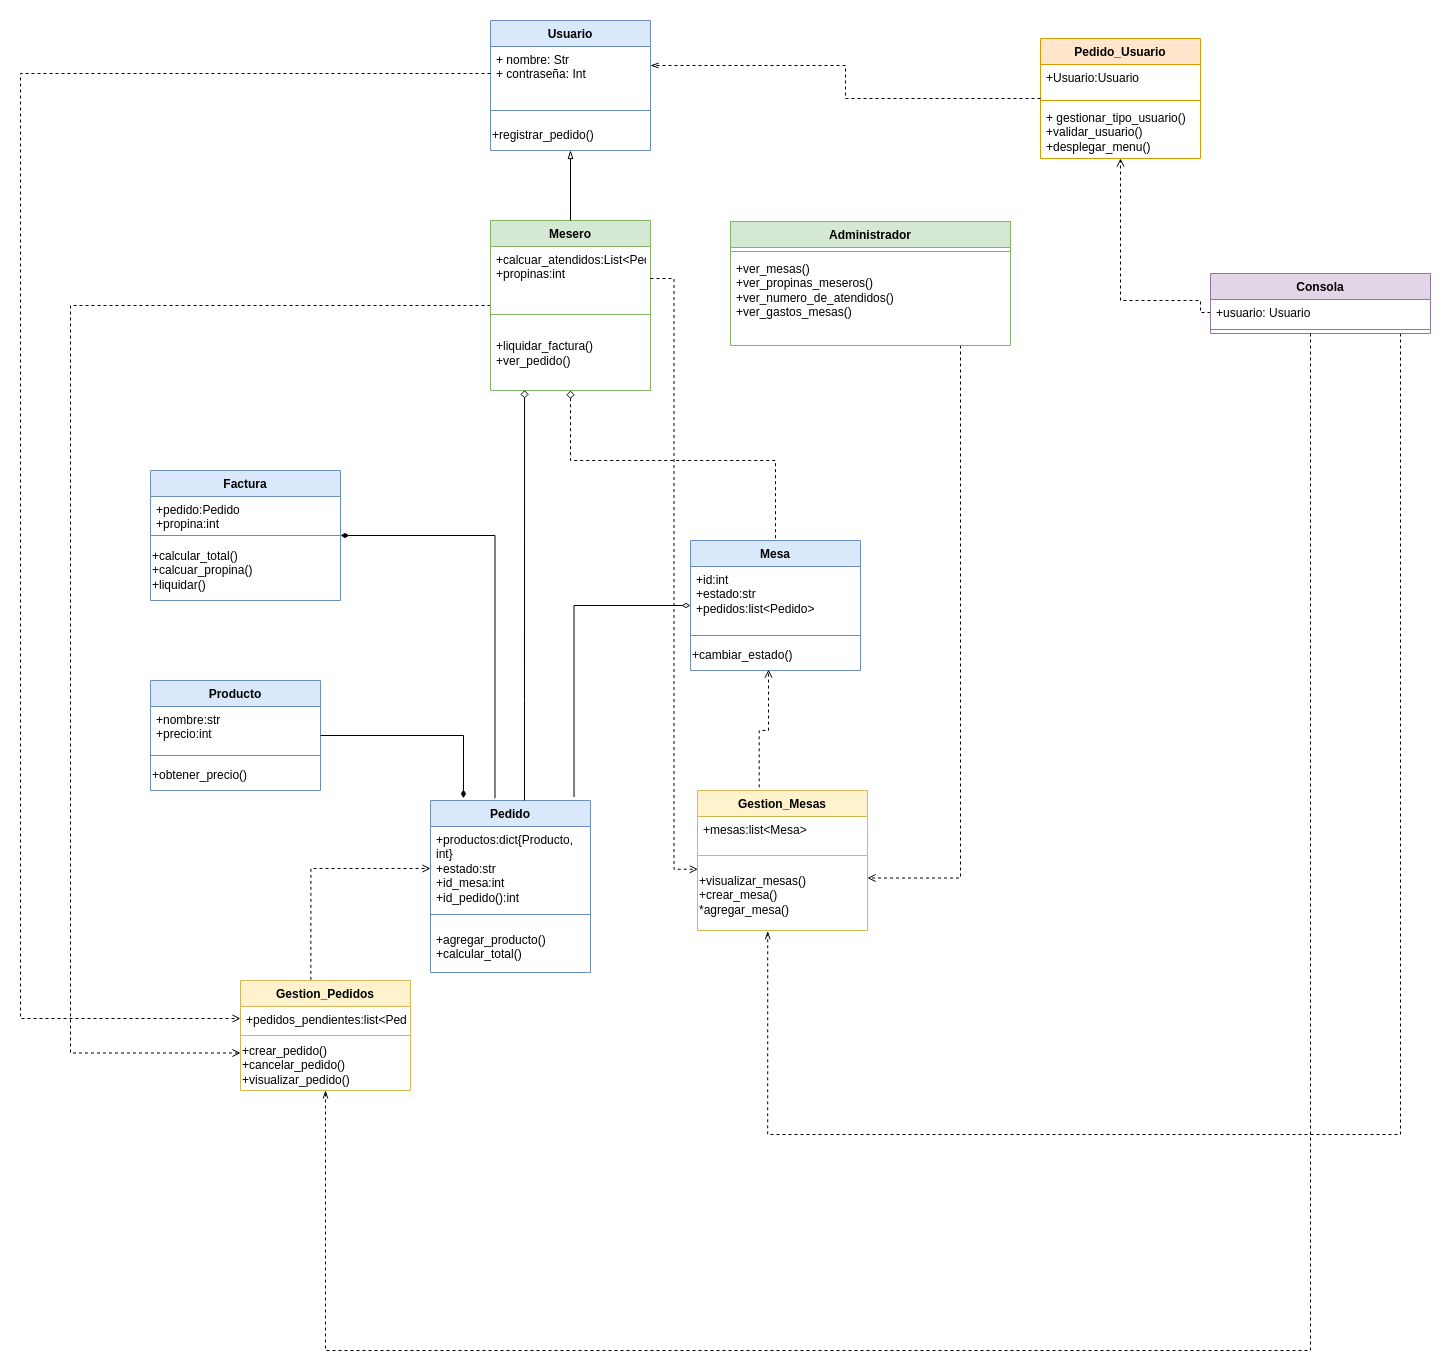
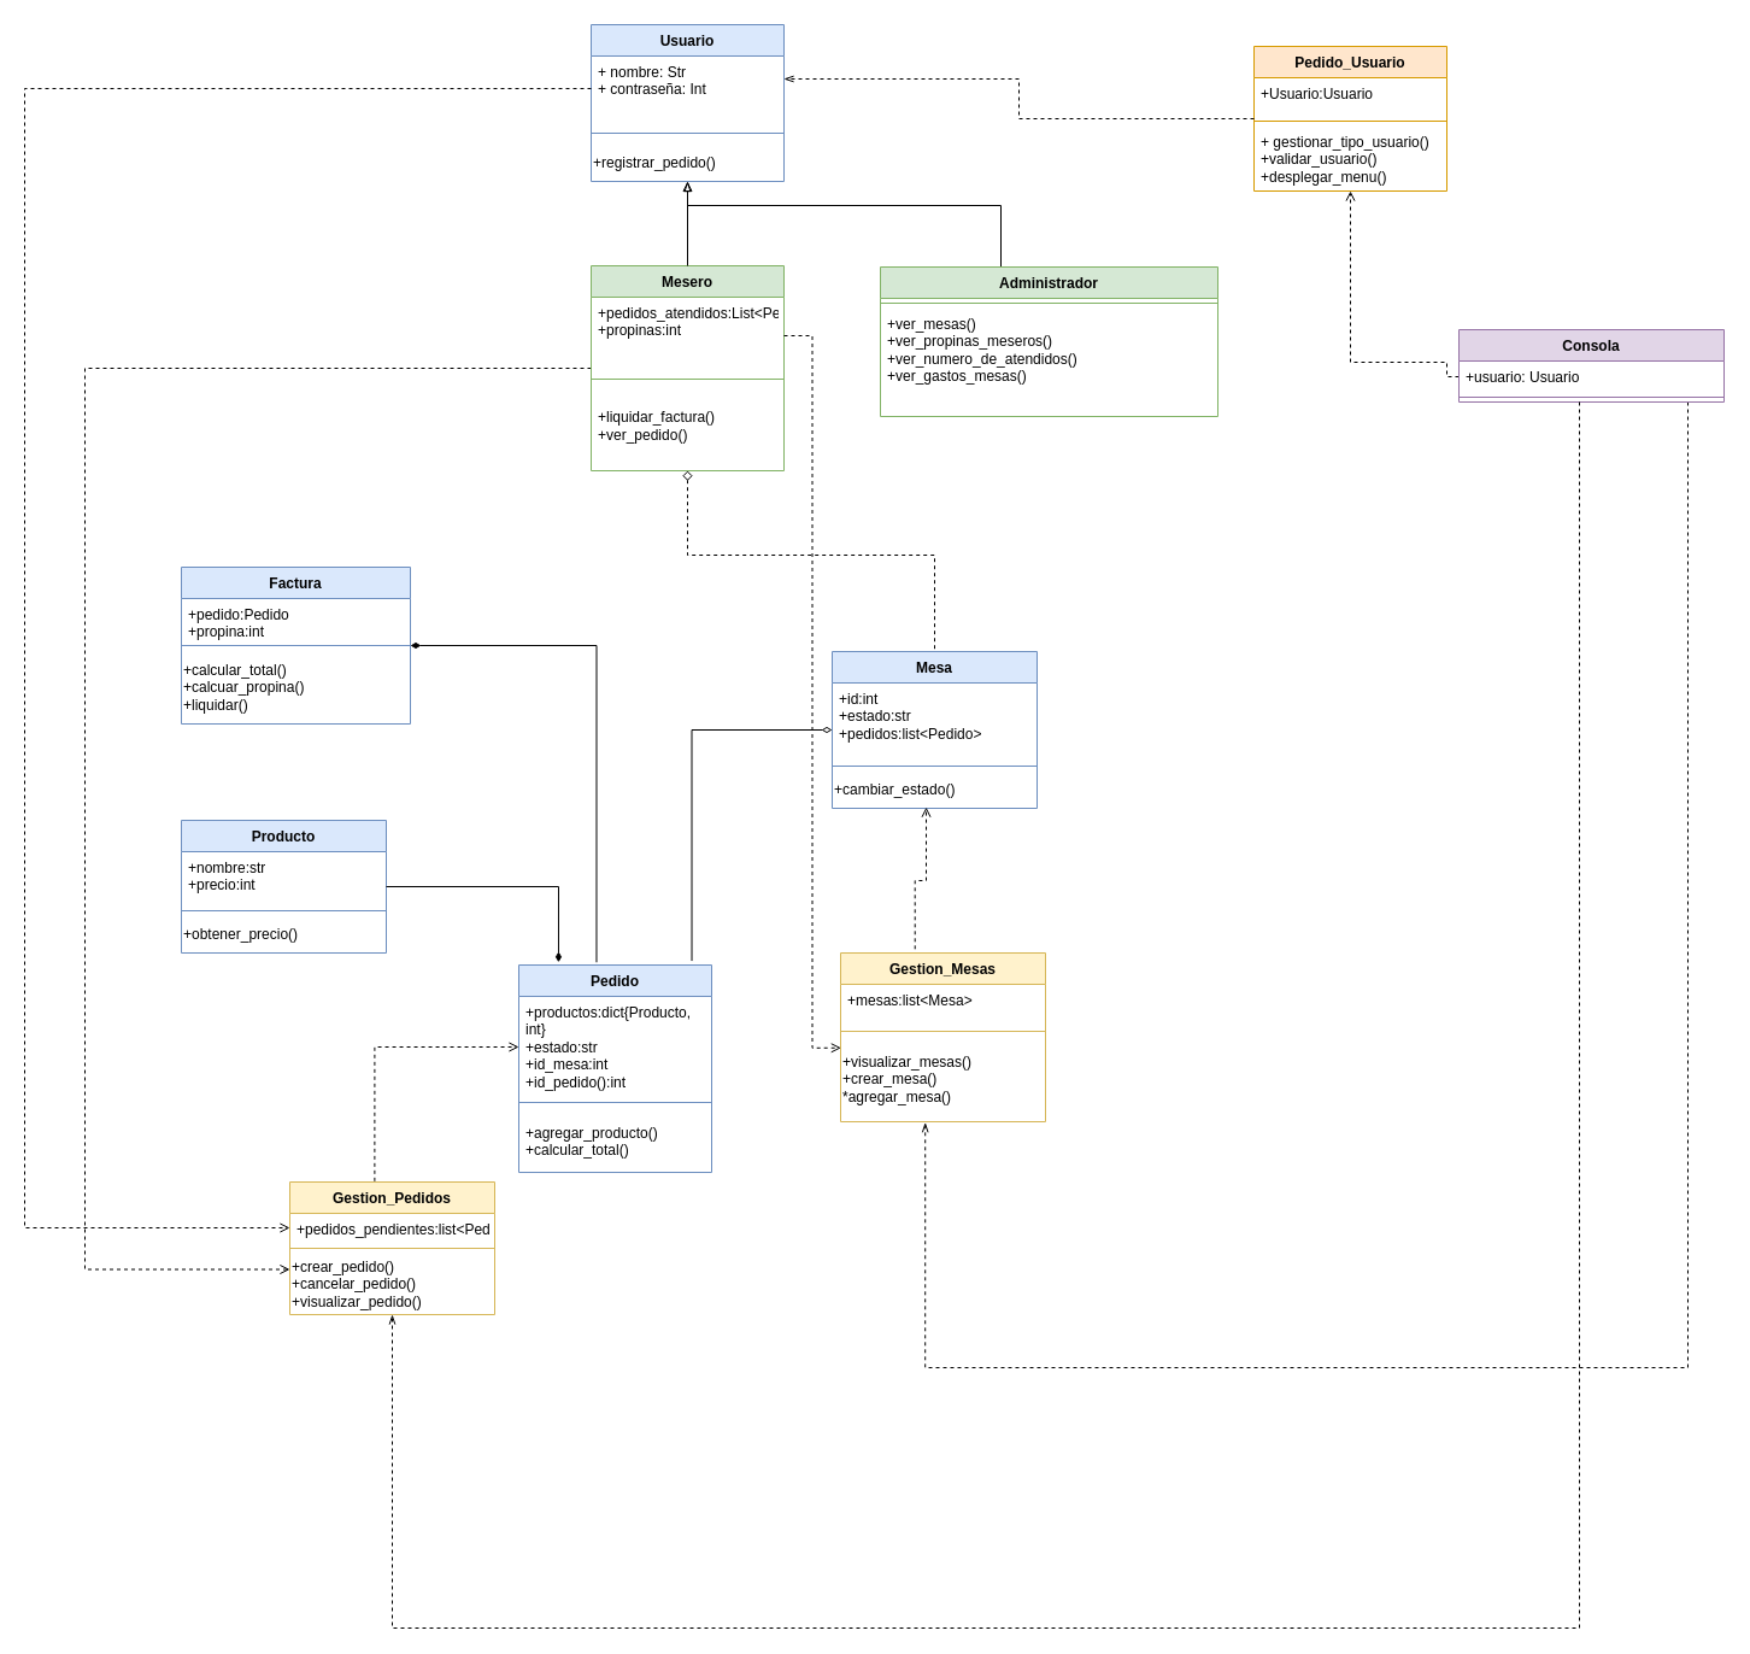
+ <mxCell id="22" style="edgeStyle=orthogonalEdgeStyle;rounded=0;orthogonalLoop=1;jettySize=auto;html=1;exitX=0.5;exitY=0;exitDx=0;exitDy=0;endArrow=block;endFill=0;" parent="1" source="24" target="2" edge="1"><mxGeometry relative="1" as="geometry"><Array as="points"><mxPoint x="830" y="170" /><mxPoint x="570" y="170" /></Array></mxGeometry></mxCell>
- <mxCell id="9" value="+calcuar_atendidos:List&amp;lt;Pedido&amp;gt;&lt;div&gt;+propinas:int&lt;/div&gt;" style="text;strokeColor=none;fillColor=none;align=left;verticalAlign=top;spacingLeft=4;spacingRight=4;overflow=hidden;rotatable=0;points=[[0,0.5],[1,0.5]];portConstraint=eastwest;whiteSpace=wrap;html=1;" parent="8" vertex="1"><mxGeometry y="26" width="160" height="64" as="geometry" /></mxCell>
+ <mxCell id="9" value="+pedidos_atendidos:List&amp;lt;Pedido&amp;gt;&lt;div&gt;+propinas:int&lt;/div&gt;" style="text;strokeColor=none;fillColor=none;align=left;verticalAlign=top;spacingLeft=4;spacingRight=4;overflow=hidden;rotatable=0;points=[[0,0.5],[1,0.5]];portConstraint=eastwest;whiteSpace=wrap;html=1;" parent="8" vertex="1"><mxGeometry y="26" width="160" height="64" as="geometry" /></mxCell>
- <mxCell id="50" style="edgeStyle=orthogonalEdgeStyle;rounded=0;orthogonalLoop=1;jettySize=auto;html=1;entryX=0.213;entryY=0.995;entryDx=0;entryDy=0;entryPerimeter=0;endArrow=diamond;endFill=0;" parent="1" source="27" target="11" edge="1"><mxGeometry relative="1" as="geometry"><Array as="points"><mxPoint x="524" y="700" /><mxPoint x="524" y="700" /></Array></mxGeometry></mxCell>
- <mxCell id="23" style="edgeStyle=orthogonalEdgeStyle;rounded=0;orthogonalLoop=1;jettySize=auto;html=1;entryX=1;entryY=0.25;entryDx=0;entryDy=0;dashed=1;endArrow=open;endFill=0;" parent="1" source="24" target="58" edge="1"><mxGeometry relative="1" as="geometry"><Array as="points"><mxPoint x="960" y="878" /></Array></mxGeometry></mxCell>
